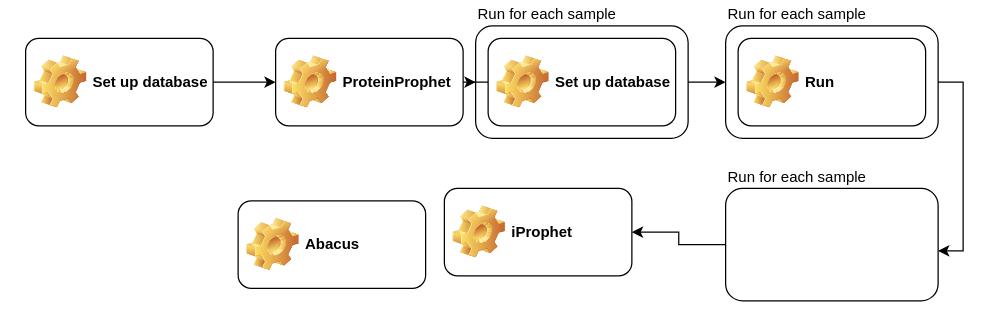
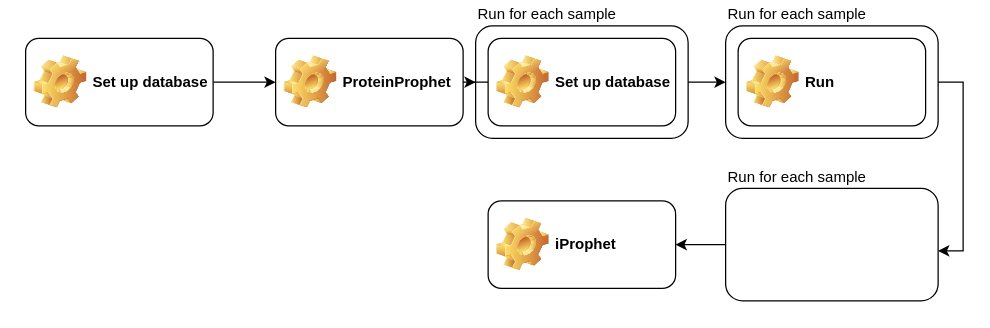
- <mxCell id="15" value="iProphet" style="label;whiteSpace=wrap;html=1;image=img/clipart/Gear_128x128.png" parent="1" vertex="1"><mxGeometry x="355" y="150" width="150" height="70" as="geometry" /></mxCell>
+ <mxCell id="15" value="iProphet" style="label;whiteSpace=wrap;html=1;image=img/clipart/Gear_128x128.png" parent="1" vertex="1"><mxGeometry x="390" y="160" width="150" height="70" as="geometry" /></mxCell>
- <mxCell id="14" value="Abacus" style="label;whiteSpace=wrap;html=1;image=img/clipart/Gear_128x128.png" parent="1" vertex="1"><mxGeometry x="190" y="160" width="150" height="70" as="geometry" /></mxCell>
